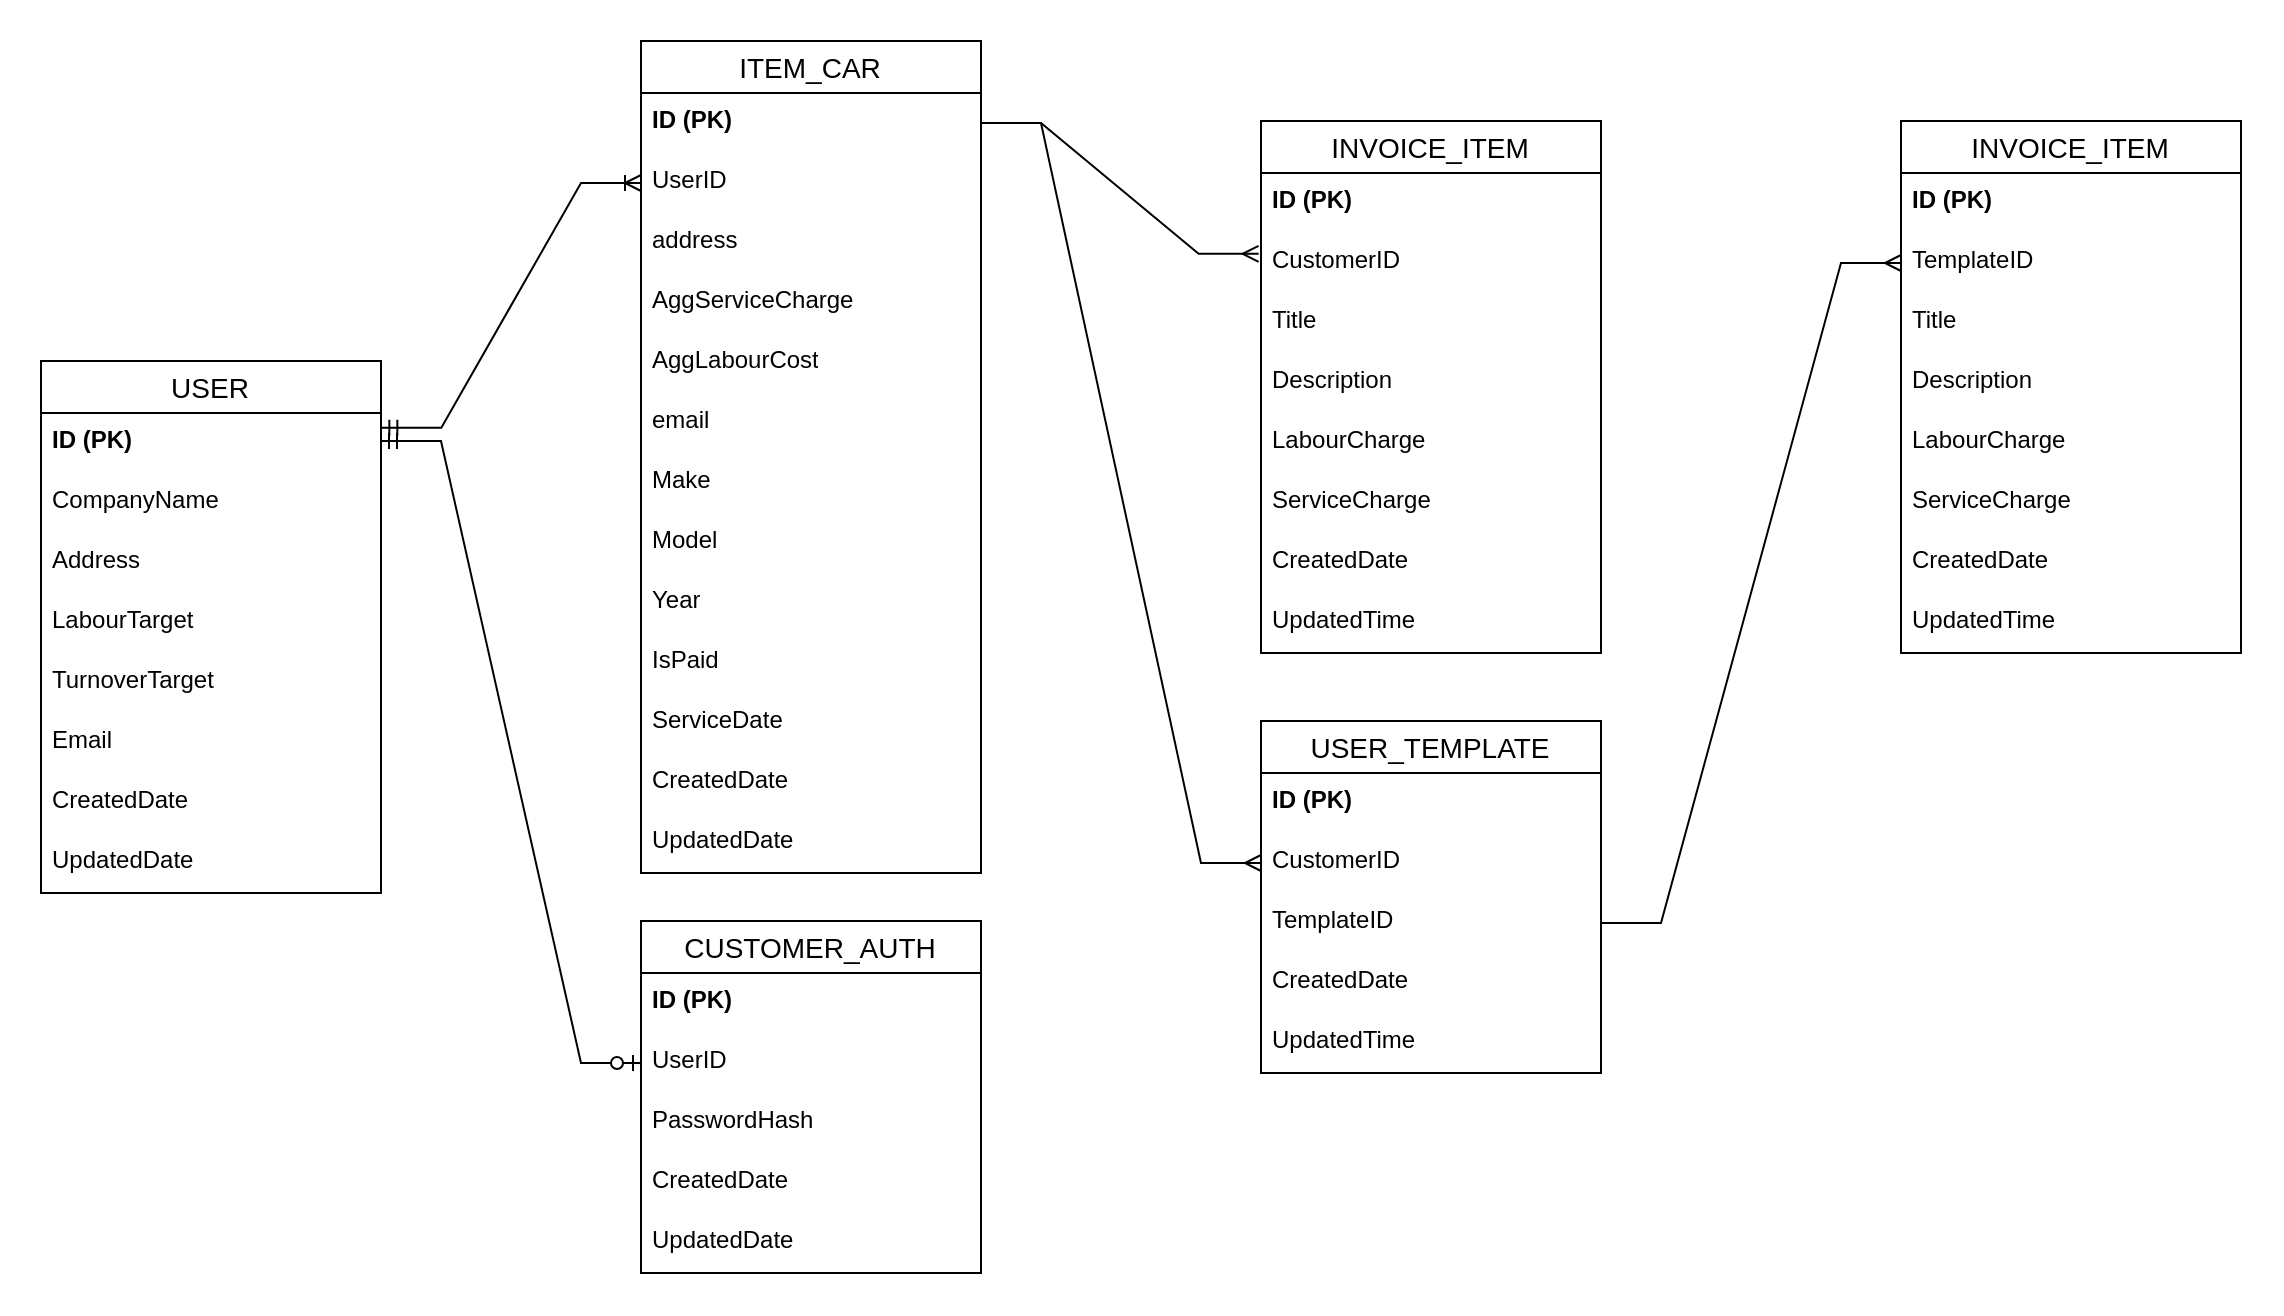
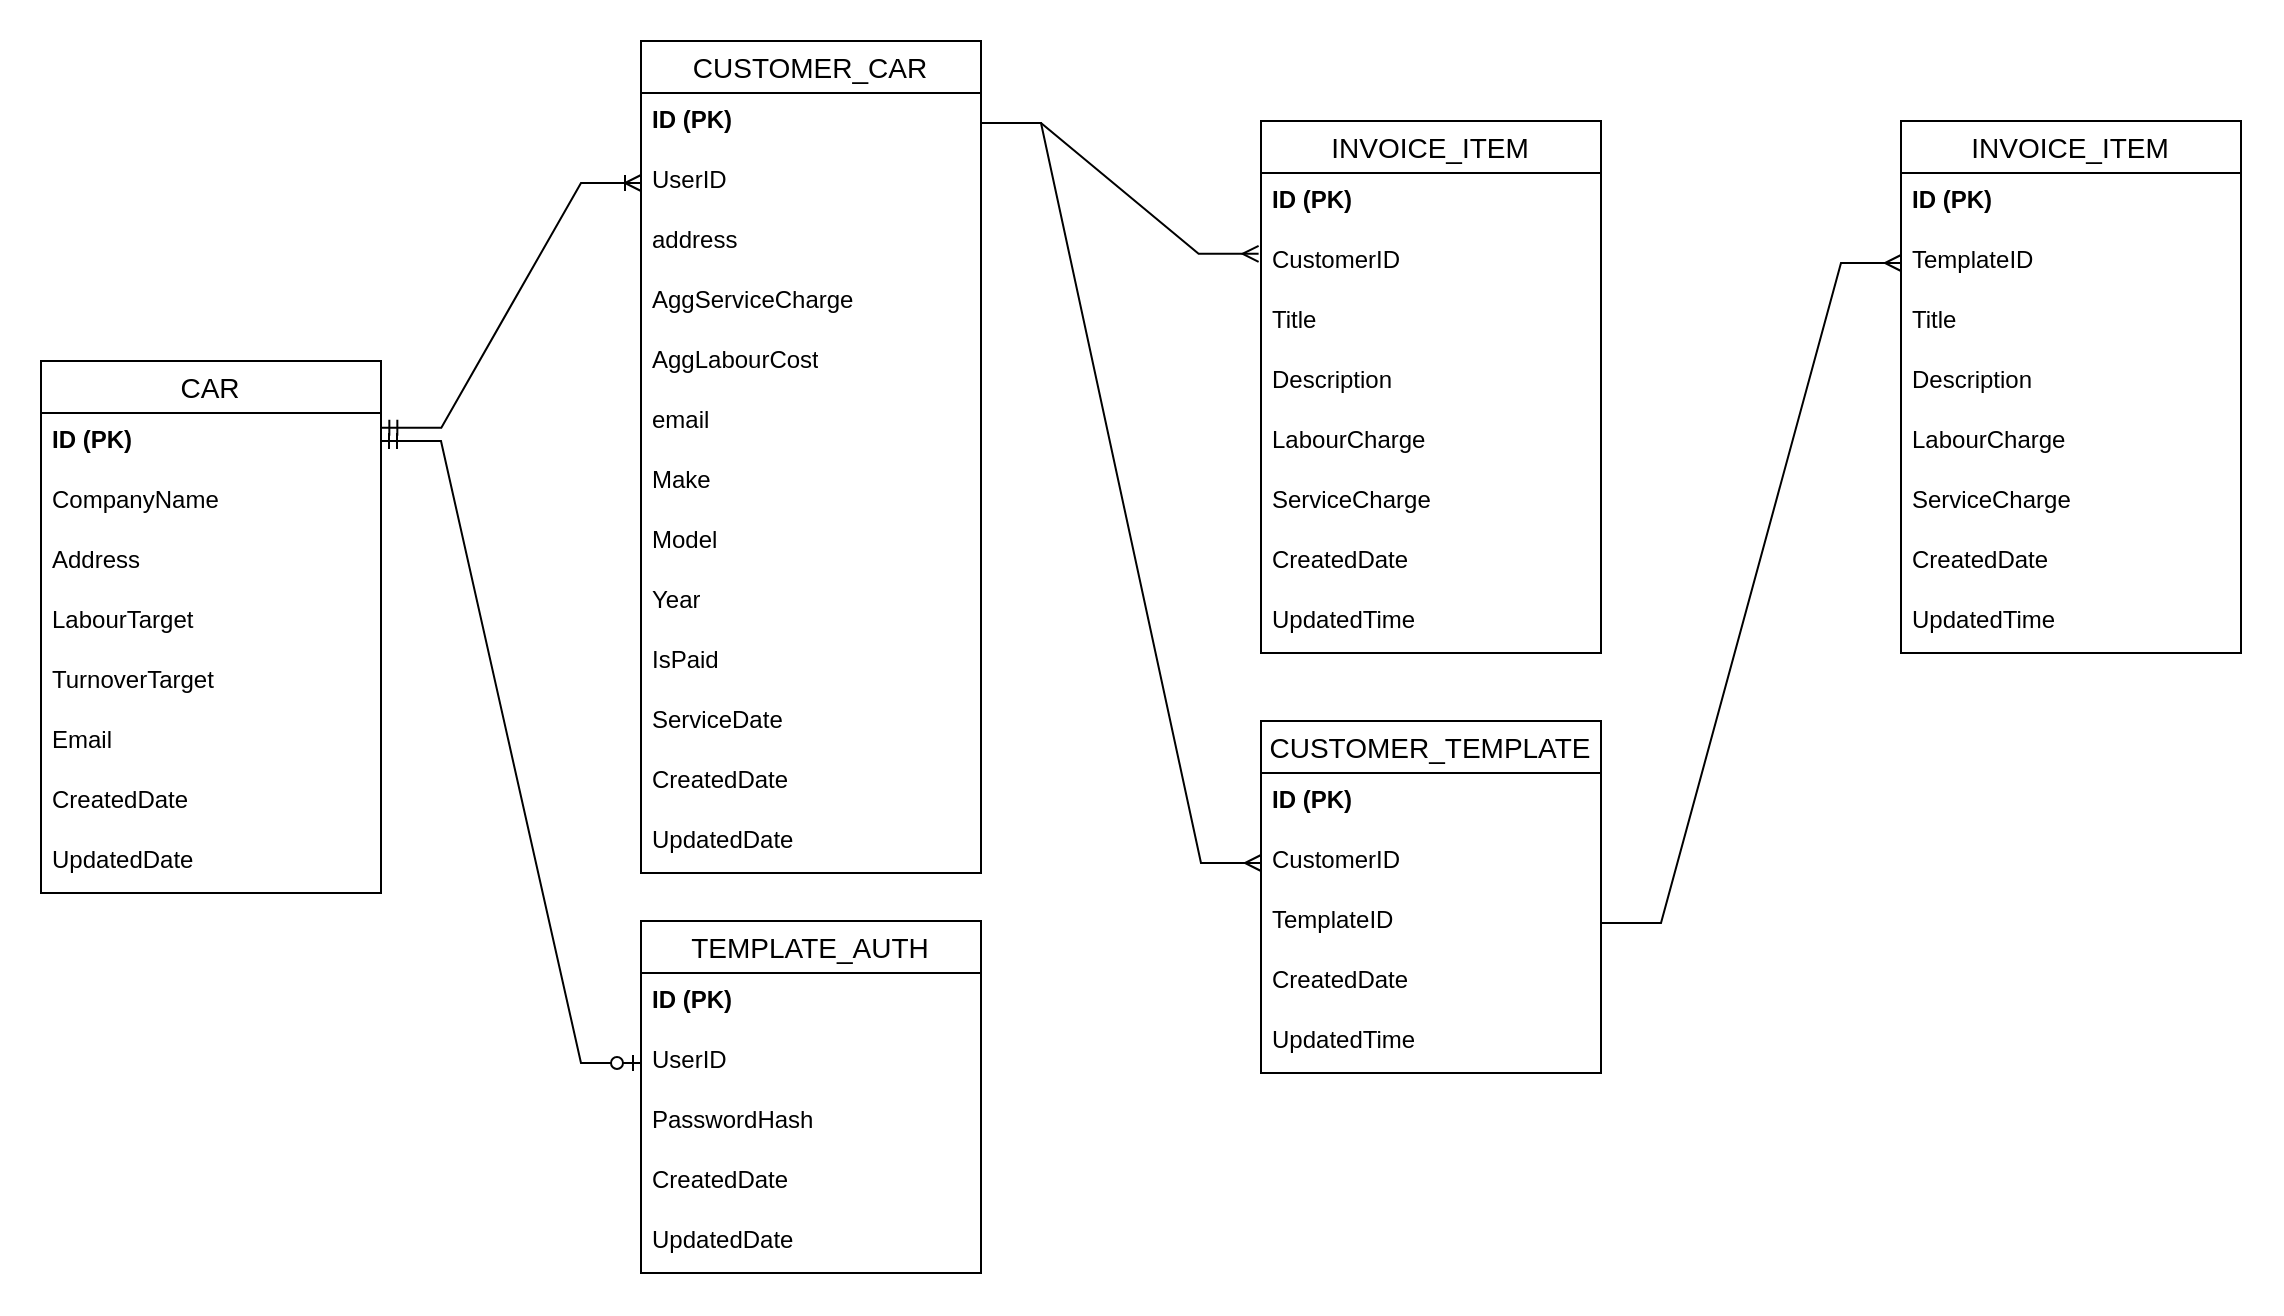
- <mxCell id="11" value="ITEM_CAR" style="swimlane;fontStyle=0;childLayout=stackLayout;horizontal=1;startSize=26;horizontalStack=0;resizeParent=1;resizeParentMax=0;resizeLast=0;collapsible=1;marginBottom=0;align=center;fontSize=14;" vertex="1" parent="1"><mxGeometry x="320" y="20" width="170" height="416" as="geometry" /></mxCell>
+ <mxCell id="11" value="CUSTOMER_CAR" style="swimlane;fontStyle=0;childLayout=stackLayout;horizontal=1;startSize=26;horizontalStack=0;resizeParent=1;resizeParentMax=0;resizeLast=0;collapsible=1;marginBottom=0;align=center;fontSize=14;" vertex="1" parent="1"><mxGeometry x="320" y="20" width="170" height="416" as="geometry" /></mxCell>
- <mxCell id="2" value="USER" style="swimlane;fontStyle=0;childLayout=stackLayout;horizontal=1;startSize=26;horizontalStack=0;resizeParent=1;resizeParentMax=0;resizeLast=0;collapsible=1;marginBottom=0;align=center;fontSize=14;" vertex="1" parent="1"><mxGeometry x="20" y="180" width="170" height="266" as="geometry" /></mxCell>
+ <mxCell id="2" value="CAR" style="swimlane;fontStyle=0;childLayout=stackLayout;horizontal=1;startSize=26;horizontalStack=0;resizeParent=1;resizeParentMax=0;resizeLast=0;collapsible=1;marginBottom=0;align=center;fontSize=14;" vertex="1" parent="1"><mxGeometry x="20" y="180" width="170" height="266" as="geometry" /></mxCell>
- <mxCell id="43" value="USER_TEMPLATE" style="swimlane;fontStyle=0;childLayout=stackLayout;horizontal=1;startSize=26;horizontalStack=0;resizeParent=1;resizeParentMax=0;resizeLast=0;collapsible=1;marginBottom=0;align=center;fontSize=14;" vertex="1" parent="1"><mxGeometry x="630" y="360" width="170" height="176" as="geometry" /></mxCell>
+ <mxCell id="43" value="CUSTOMER_TEMPLATE" style="swimlane;fontStyle=0;childLayout=stackLayout;horizontal=1;startSize=26;horizontalStack=0;resizeParent=1;resizeParentMax=0;resizeLast=0;collapsible=1;marginBottom=0;align=center;fontSize=14;" vertex="1" parent="1"><mxGeometry x="630" y="360" width="170" height="176" as="geometry" /></mxCell>
- <mxCell id="34" value="CUSTOMER_AUTH" style="swimlane;fontStyle=0;childLayout=stackLayout;horizontal=1;startSize=26;horizontalStack=0;resizeParent=1;resizeParentMax=0;resizeLast=0;collapsible=1;marginBottom=0;align=center;fontSize=14;" vertex="1" parent="1"><mxGeometry x="320" y="460" width="170" height="176" as="geometry" /></mxCell>
+ <mxCell id="34" value="TEMPLATE_AUTH" style="swimlane;fontStyle=0;childLayout=stackLayout;horizontal=1;startSize=26;horizontalStack=0;resizeParent=1;resizeParentMax=0;resizeLast=0;collapsible=1;marginBottom=0;align=center;fontSize=14;" vertex="1" parent="1"><mxGeometry x="320" y="460" width="170" height="176" as="geometry" /></mxCell>
